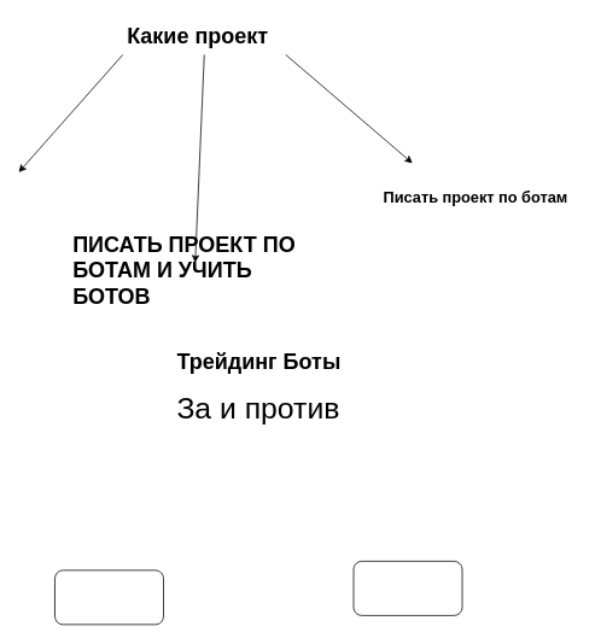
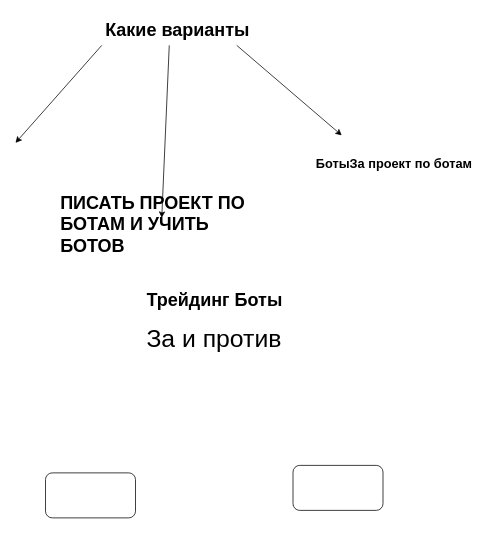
- <mxCell id="5" value="&lt;h1&gt;Какие проект&lt;/h1&gt;&lt;p&gt;&lt;br&gt;&lt;/p&gt;" style="text;html=1;strokeColor=none;fillColor=none;spacing=5;spacingTop=-20;whiteSpace=wrap;overflow=hidden;rounded=0;" vertex="1" parent="1"><mxGeometry x="135" y="20" width="240" height="60" as="geometry" /></mxCell>
+ <mxCell id="5" value="&lt;h1&gt;Какие варианты&lt;/h1&gt;&lt;p&gt;&lt;br&gt;&lt;/p&gt;" style="text;html=1;strokeColor=none;fillColor=none;spacing=5;spacingTop=-20;whiteSpace=wrap;overflow=hidden;rounded=0;" vertex="1" parent="1"><mxGeometry x="135" y="20" width="240" height="60" as="geometry" /></mxCell>
- <mxCell id="10" value="&lt;font size=&quot;1&quot; style=&quot;&quot;&gt;&lt;b style=&quot;font-size: 17px;&quot;&gt;Писать проект по ботам&lt;/b&gt;&lt;/font&gt;" style="text;html=1;strokeColor=none;fillColor=none;align=center;verticalAlign=middle;whiteSpace=wrap;rounded=0;" vertex="1" parent="1"><mxGeometry x="415" y="180" width="220" height="78" as="geometry" /></mxCell>
+ <mxCell id="10" value="&lt;font size=&quot;1&quot; style=&quot;&quot;&gt;&lt;b style=&quot;font-size: 17px;&quot;&gt;БотыЗа проект по ботам&lt;/b&gt;&lt;/font&gt;" style="text;html=1;strokeColor=none;fillColor=none;align=center;verticalAlign=middle;whiteSpace=wrap;rounded=0;" vertex="1" parent="1"><mxGeometry x="415" y="180" width="220" height="78" as="geometry" /></mxCell>
